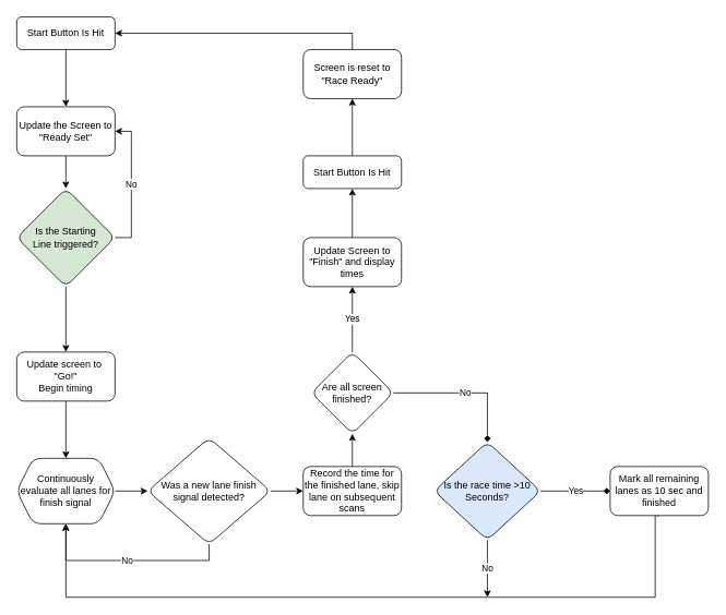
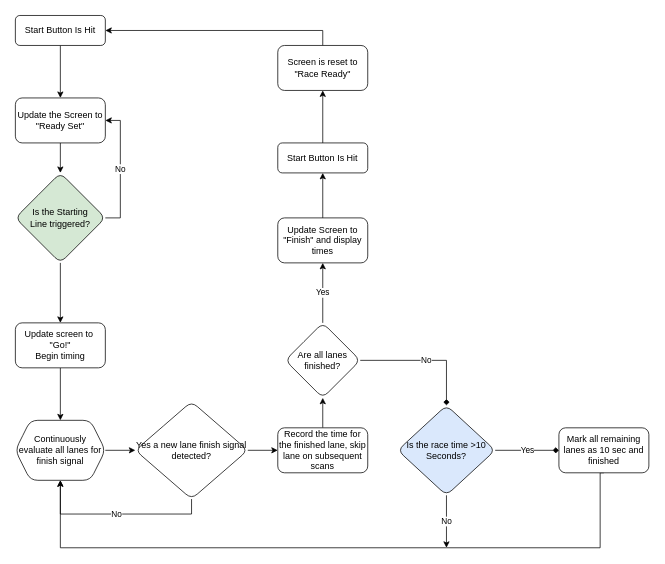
- <mxCell id="20" value="Are all screen finished?" style="rhombus;whiteSpace=wrap;html=1;rounded=1;glass=0;strokeWidth=1;shadow=0;" vertex="1" parent="1"><mxGeometry x="380" y="430" width="100" height="100" as="geometry" /></mxCell>
+ <mxCell id="20" value="Are all lanes finished?" style="rhombus;whiteSpace=wrap;html=1;rounded=1;glass=0;strokeWidth=1;shadow=0;" vertex="1" parent="1"><mxGeometry x="380" y="430" width="100" height="100" as="geometry" /></mxCell>
- <mxCell id="15" value="Was a new lane finish signal detected?" style="rhombus;whiteSpace=wrap;html=1;rounded=1;glass=0;strokeWidth=1;shadow=0;" vertex="1" parent="1"><mxGeometry x="180" y="535" width="150" height="130" as="geometry" /></mxCell>
+ <mxCell id="15" value="Yes a new lane finish signal detected?" style="rhombus;whiteSpace=wrap;html=1;rounded=1;glass=0;strokeWidth=1;shadow=0;" vertex="1" parent="1"><mxGeometry x="180" y="535" width="150" height="130" as="geometry" /></mxCell>
